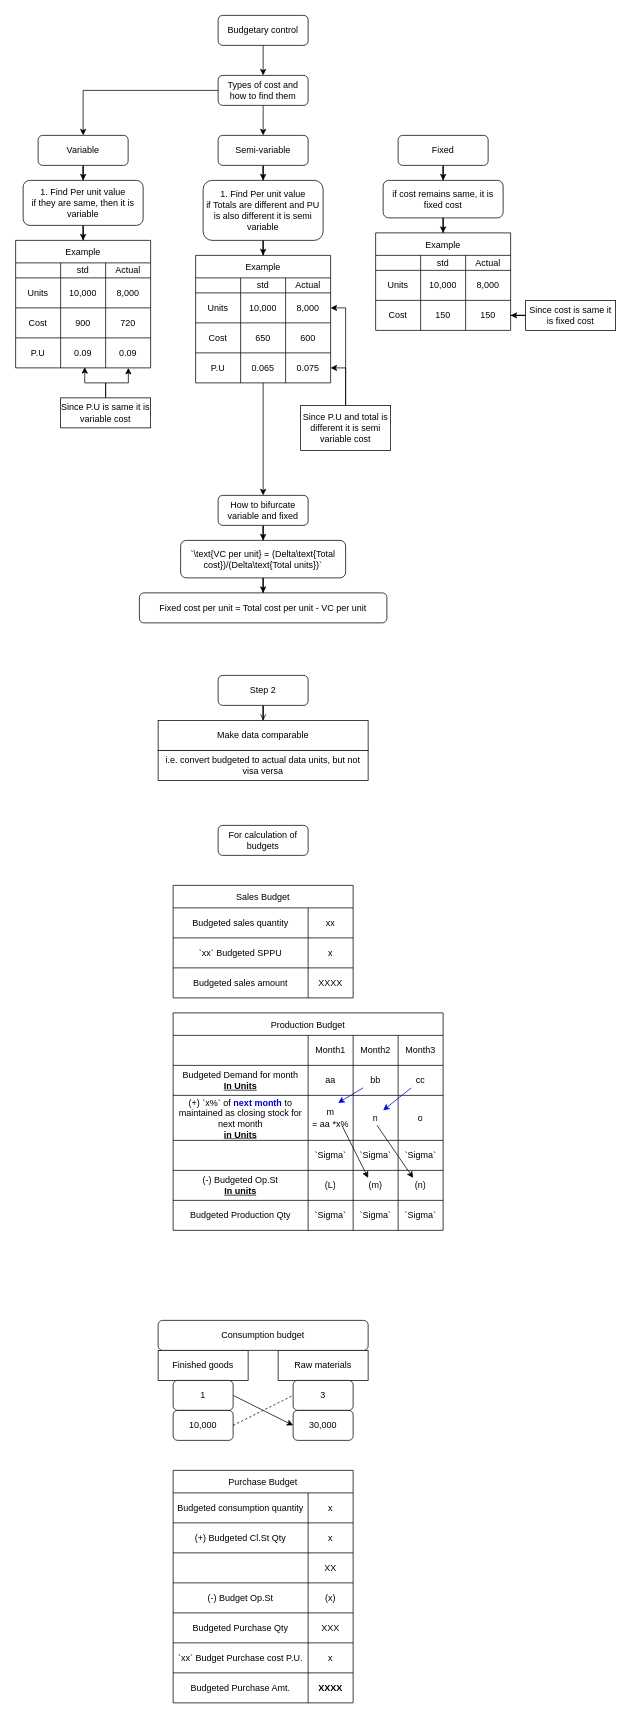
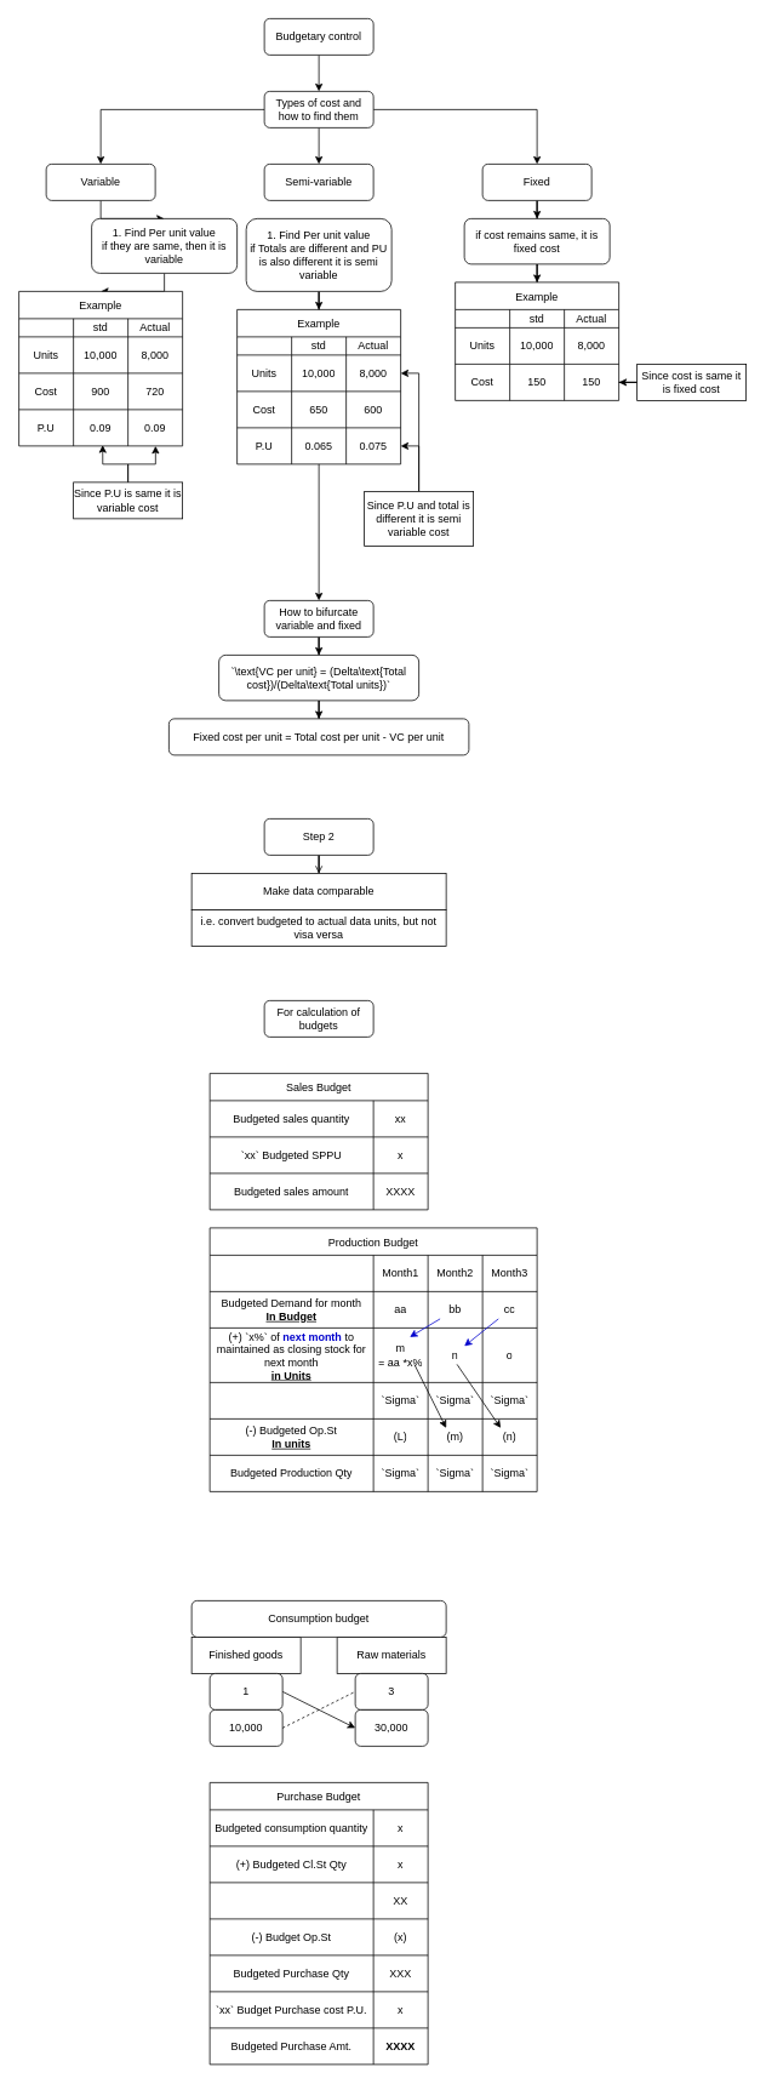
+ <mxCell id="6" style="edgeStyle=orthogonalEdgeStyle;rounded=0;orthogonalLoop=1;jettySize=auto;html=1;" parent="1" source="7" target="9" edge="1"><mxGeometry relative="1" as="geometry" /></mxCell>
- <mxCell id="10" style="edgeStyle=orthogonalEdgeStyle;rounded=0;orthogonalLoop=1;jettySize=auto;html=1;" parent="1" source="11" target="55" edge="1"><mxGeometry relative="1" as="geometry" /></mxCell>
- <mxCell id="15" value="&lt;div&gt;1. Find Per unit value&lt;/div&gt;&lt;div&gt;if they are same, then it is variable&lt;br&gt;&lt;/div&gt;" style="rounded=1;whiteSpace=wrap;html=1;" parent="1" vertex="1"><mxGeometry x="30" y="240" width="160" height="60" as="geometry" /></mxCell>
+ <mxCell id="15" value="&lt;div&gt;1. Find Per unit value&lt;/div&gt;&lt;div&gt;if they are same, then it is variable&lt;br&gt;&lt;/div&gt;" style="rounded=1;whiteSpace=wrap;html=1;" parent="1" vertex="1"><mxGeometry x="100" y="240" width="160" height="60" as="geometry" /></mxCell>
- <mxCell id="103" value="&lt;div&gt;Budgeted Demand for month&lt;/div&gt;&lt;div&gt;&lt;u&gt;&lt;b&gt;In Units&lt;/b&gt;&lt;/u&gt;&lt;br&gt;&lt;/div&gt;" style="shape=partialRectangle;html=1;whiteSpace=wrap;connectable=0;overflow=hidden;fillColor=none;top=0;left=0;bottom=0;right=0;pointerEvents=1;" parent="102" vertex="1"><mxGeometry width="180" height="40" as="geometry"><mxRectangle width="180" height="40" as="alternateBounds" /></mxGeometry></mxCell>
+ <mxCell id="103" value="&lt;div&gt;Budgeted Demand for month&lt;/div&gt;&lt;div&gt;&lt;u&gt;&lt;b&gt;In Budget&lt;/b&gt;&lt;/u&gt;&lt;br&gt;&lt;/div&gt;" style="shape=partialRectangle;html=1;whiteSpace=wrap;connectable=0;overflow=hidden;fillColor=none;top=0;left=0;bottom=0;right=0;pointerEvents=1;" parent="102" vertex="1"><mxGeometry width="180" height="40" as="geometry"><mxRectangle width="180" height="40" as="alternateBounds" /></mxGeometry></mxCell>
